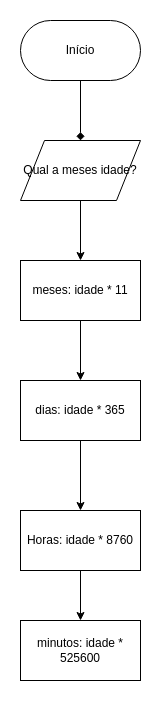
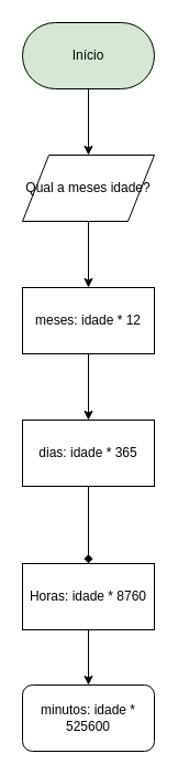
- <mxCell id="3" value="Início" style="rounded=1;whiteSpace=wrap;html=1;arcSize=50;" vertex="1" parent="1"><mxGeometry x="20" y="20" width="120" height="60" as="geometry" /></mxCell>
+ <mxCell id="3" value="Início" style="rounded=1;whiteSpace=wrap;html=1;arcSize=50;fillColor=#d5e8d4;" vertex="1" parent="1"><mxGeometry x="20" y="20" width="120" height="60" as="geometry" /></mxCell>
- <mxCell id="2" style="edgeStyle=orthogonalEdgeStyle;rounded=0;orthogonalLoop=1;jettySize=auto;html=1;endArrow=diamond;" edge="1" parent="1" source="3" target="5"><mxGeometry relative="1" as="geometry" /></mxCell>
+ <mxCell id="2" style="edgeStyle=orthogonalEdgeStyle;rounded=0;orthogonalLoop=1;jettySize=auto;html=1;" edge="1" parent="1" source="3" target="5"><mxGeometry relative="1" as="geometry" /></mxCell>
- <mxCell id="7" value="meses: idade * 11" style="rounded=0;whiteSpace=wrap;html=1;" vertex="1" parent="1"><mxGeometry x="20" y="260" width="120" height="60" as="geometry" /></mxCell>
+ <mxCell id="7" value="meses: idade * 12" style="rounded=0;whiteSpace=wrap;html=1;" vertex="1" parent="1"><mxGeometry x="20" y="260" width="120" height="60" as="geometry" /></mxCell>
- <mxCell id="8" style="edgeStyle=orthogonalEdgeStyle;rounded=0;orthogonalLoop=1;jettySize=auto;html=1;entryX=0.5;entryY=0;entryDx=0;entryDy=0;" edge="1" parent="1" source="9" target="11"><mxGeometry relative="1" as="geometry" /></mxCell>
+ <mxCell id="8" style="edgeStyle=orthogonalEdgeStyle;rounded=0;orthogonalLoop=1;jettySize=auto;html=1;entryX=0.5;entryY=0;entryDx=0;entryDy=0;endArrow=diamond;" edge="1" parent="1" source="9" target="11"><mxGeometry relative="1" as="geometry" /></mxCell>
- <mxCell id="12" value="minutos: idade * 525600" style="rounded=0;whiteSpace=wrap;html=1;" vertex="1" parent="1"><mxGeometry x="20" y="620" width="120" height="60" as="geometry" /></mxCell>
+ <mxCell id="12" value="minutos: idade * 525600" style="whiteSpace=wrap;html=1;rounded=1;" vertex="1" parent="1"><mxGeometry x="20" y="620" width="120" height="60" as="geometry" /></mxCell>
